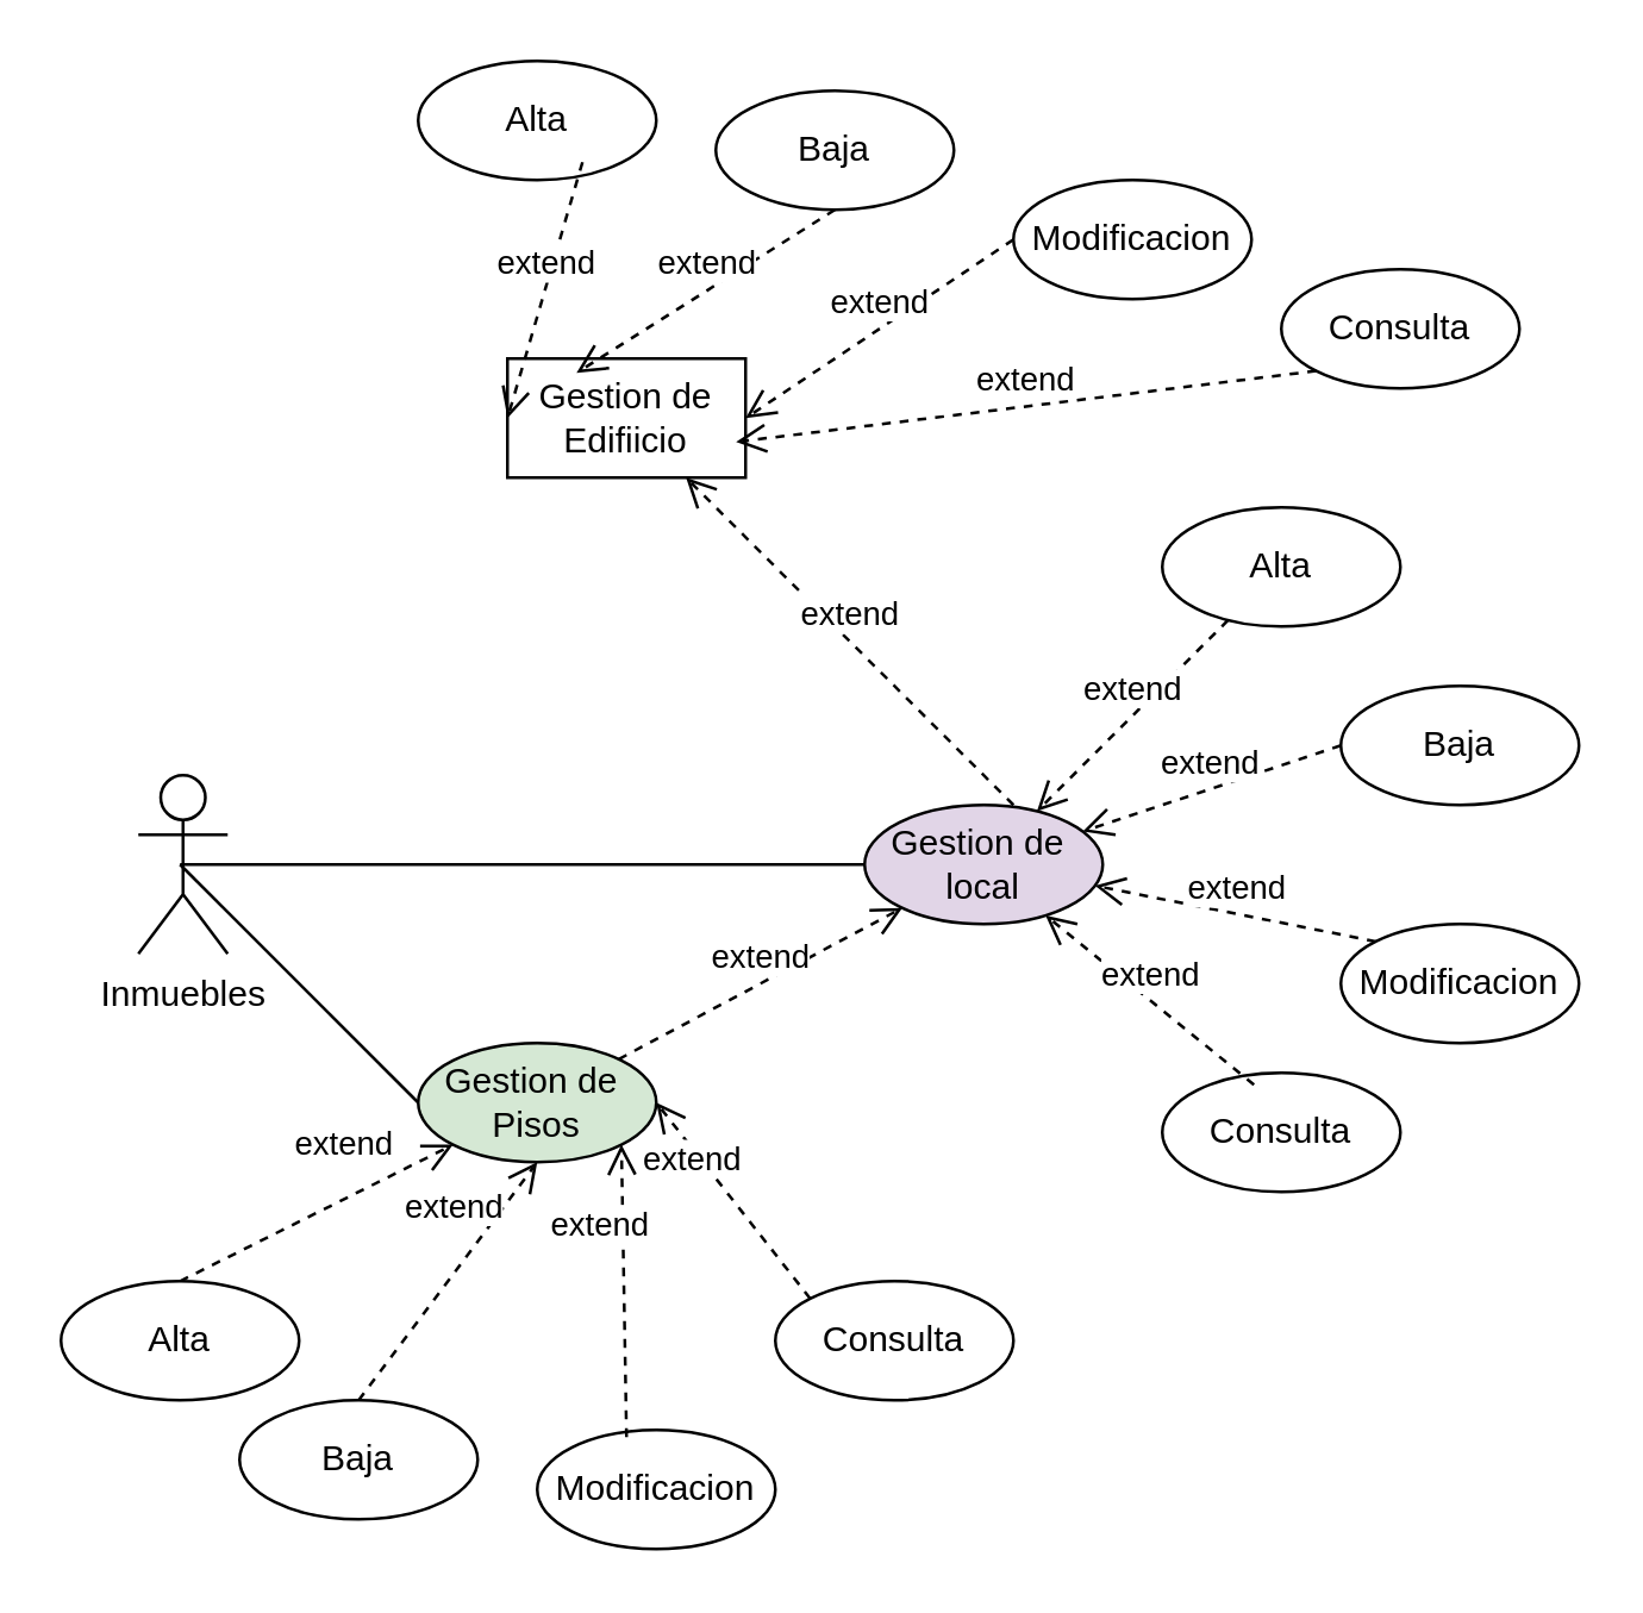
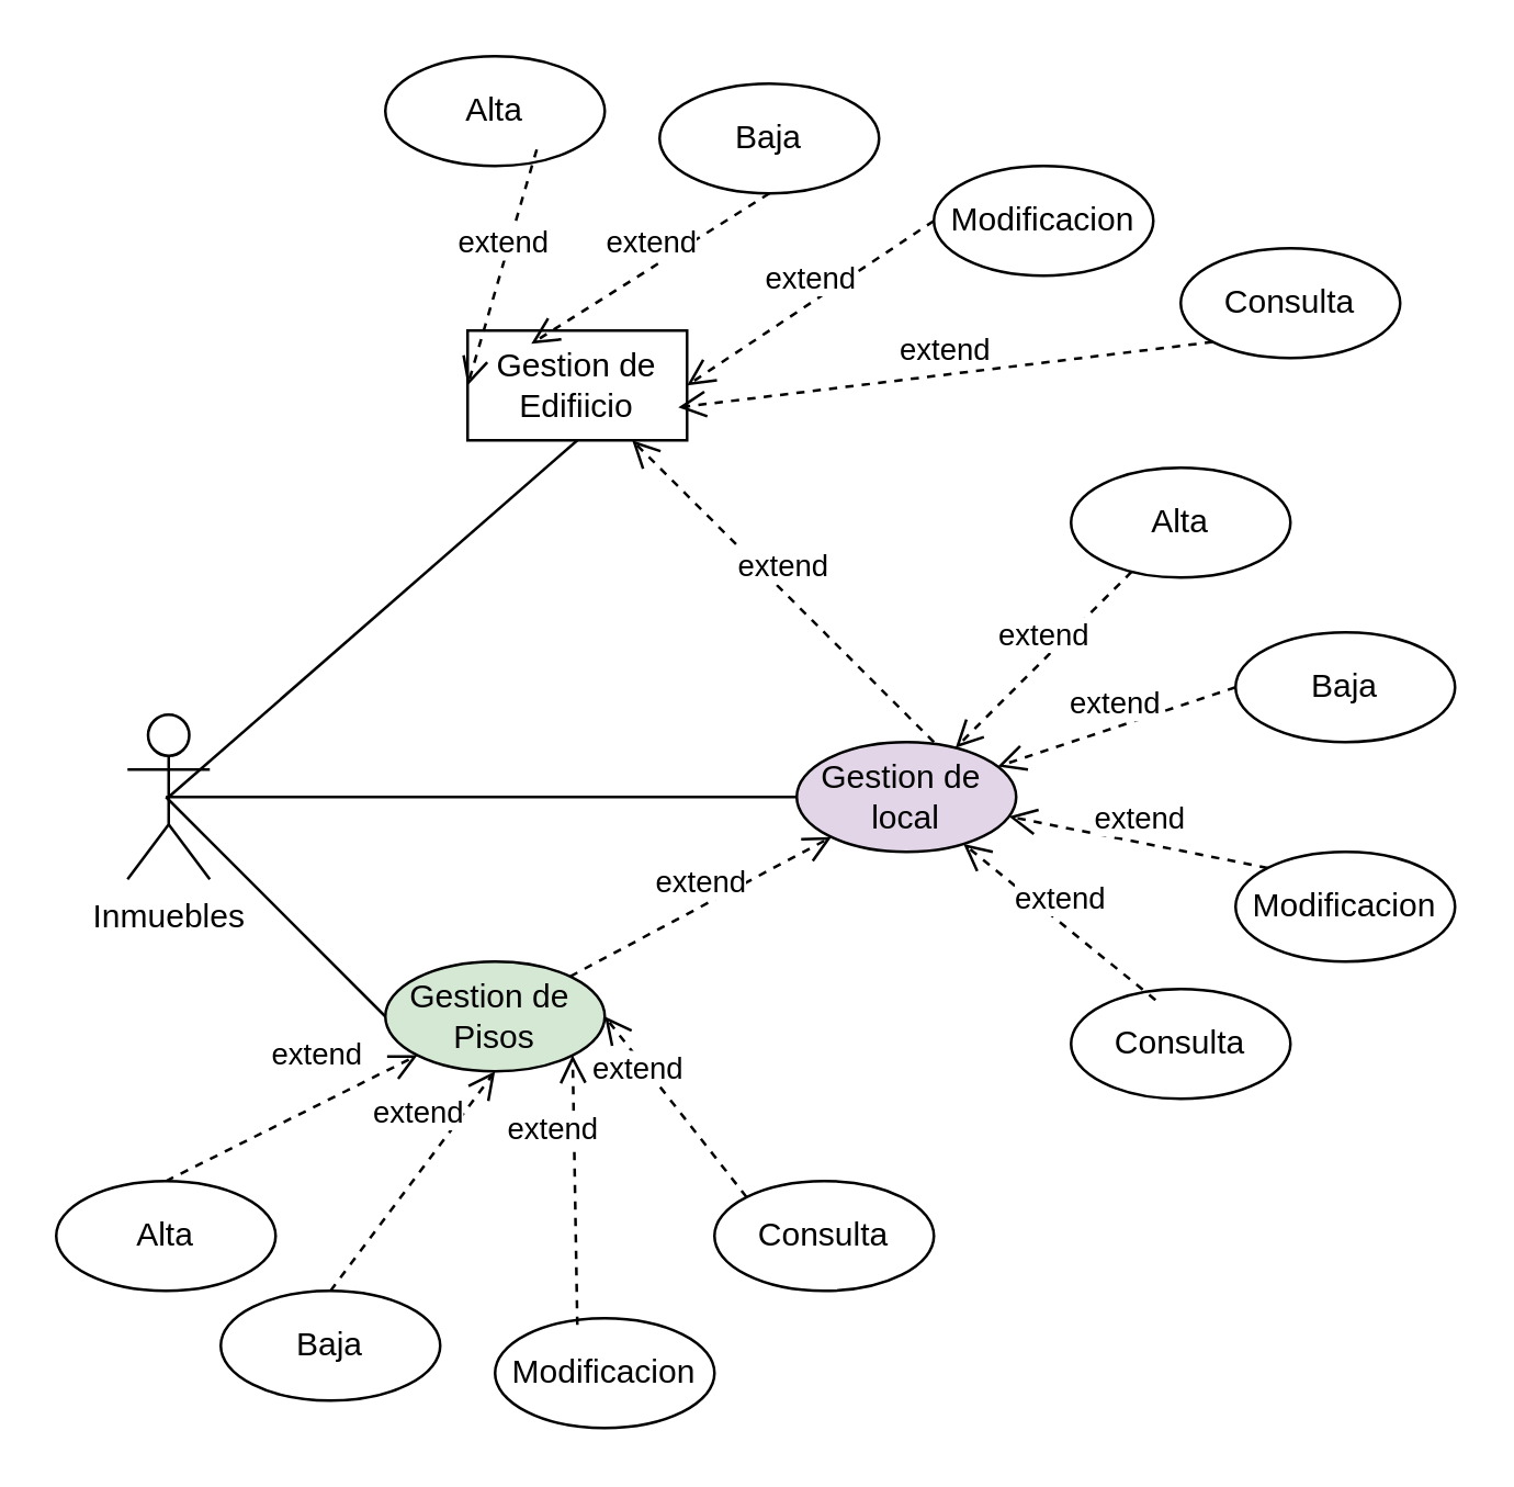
+ <mxCell id="8" value="" style="endArrow=none;html=1;rounded=0;exitX=0.5;exitY=0.5;exitDx=0;exitDy=0;exitPerimeter=0;entryX=0.5;entryY=1;entryDx=0;entryDy=0;" parent="1" source="2" target="7" edge="1"><mxGeometry width="50" height="50" relative="1" as="geometry"><mxPoint x="260" y="250" as="sourcePoint" /><mxPoint x="310" y="200" as="targetPoint" /></mxGeometry></mxCell>
